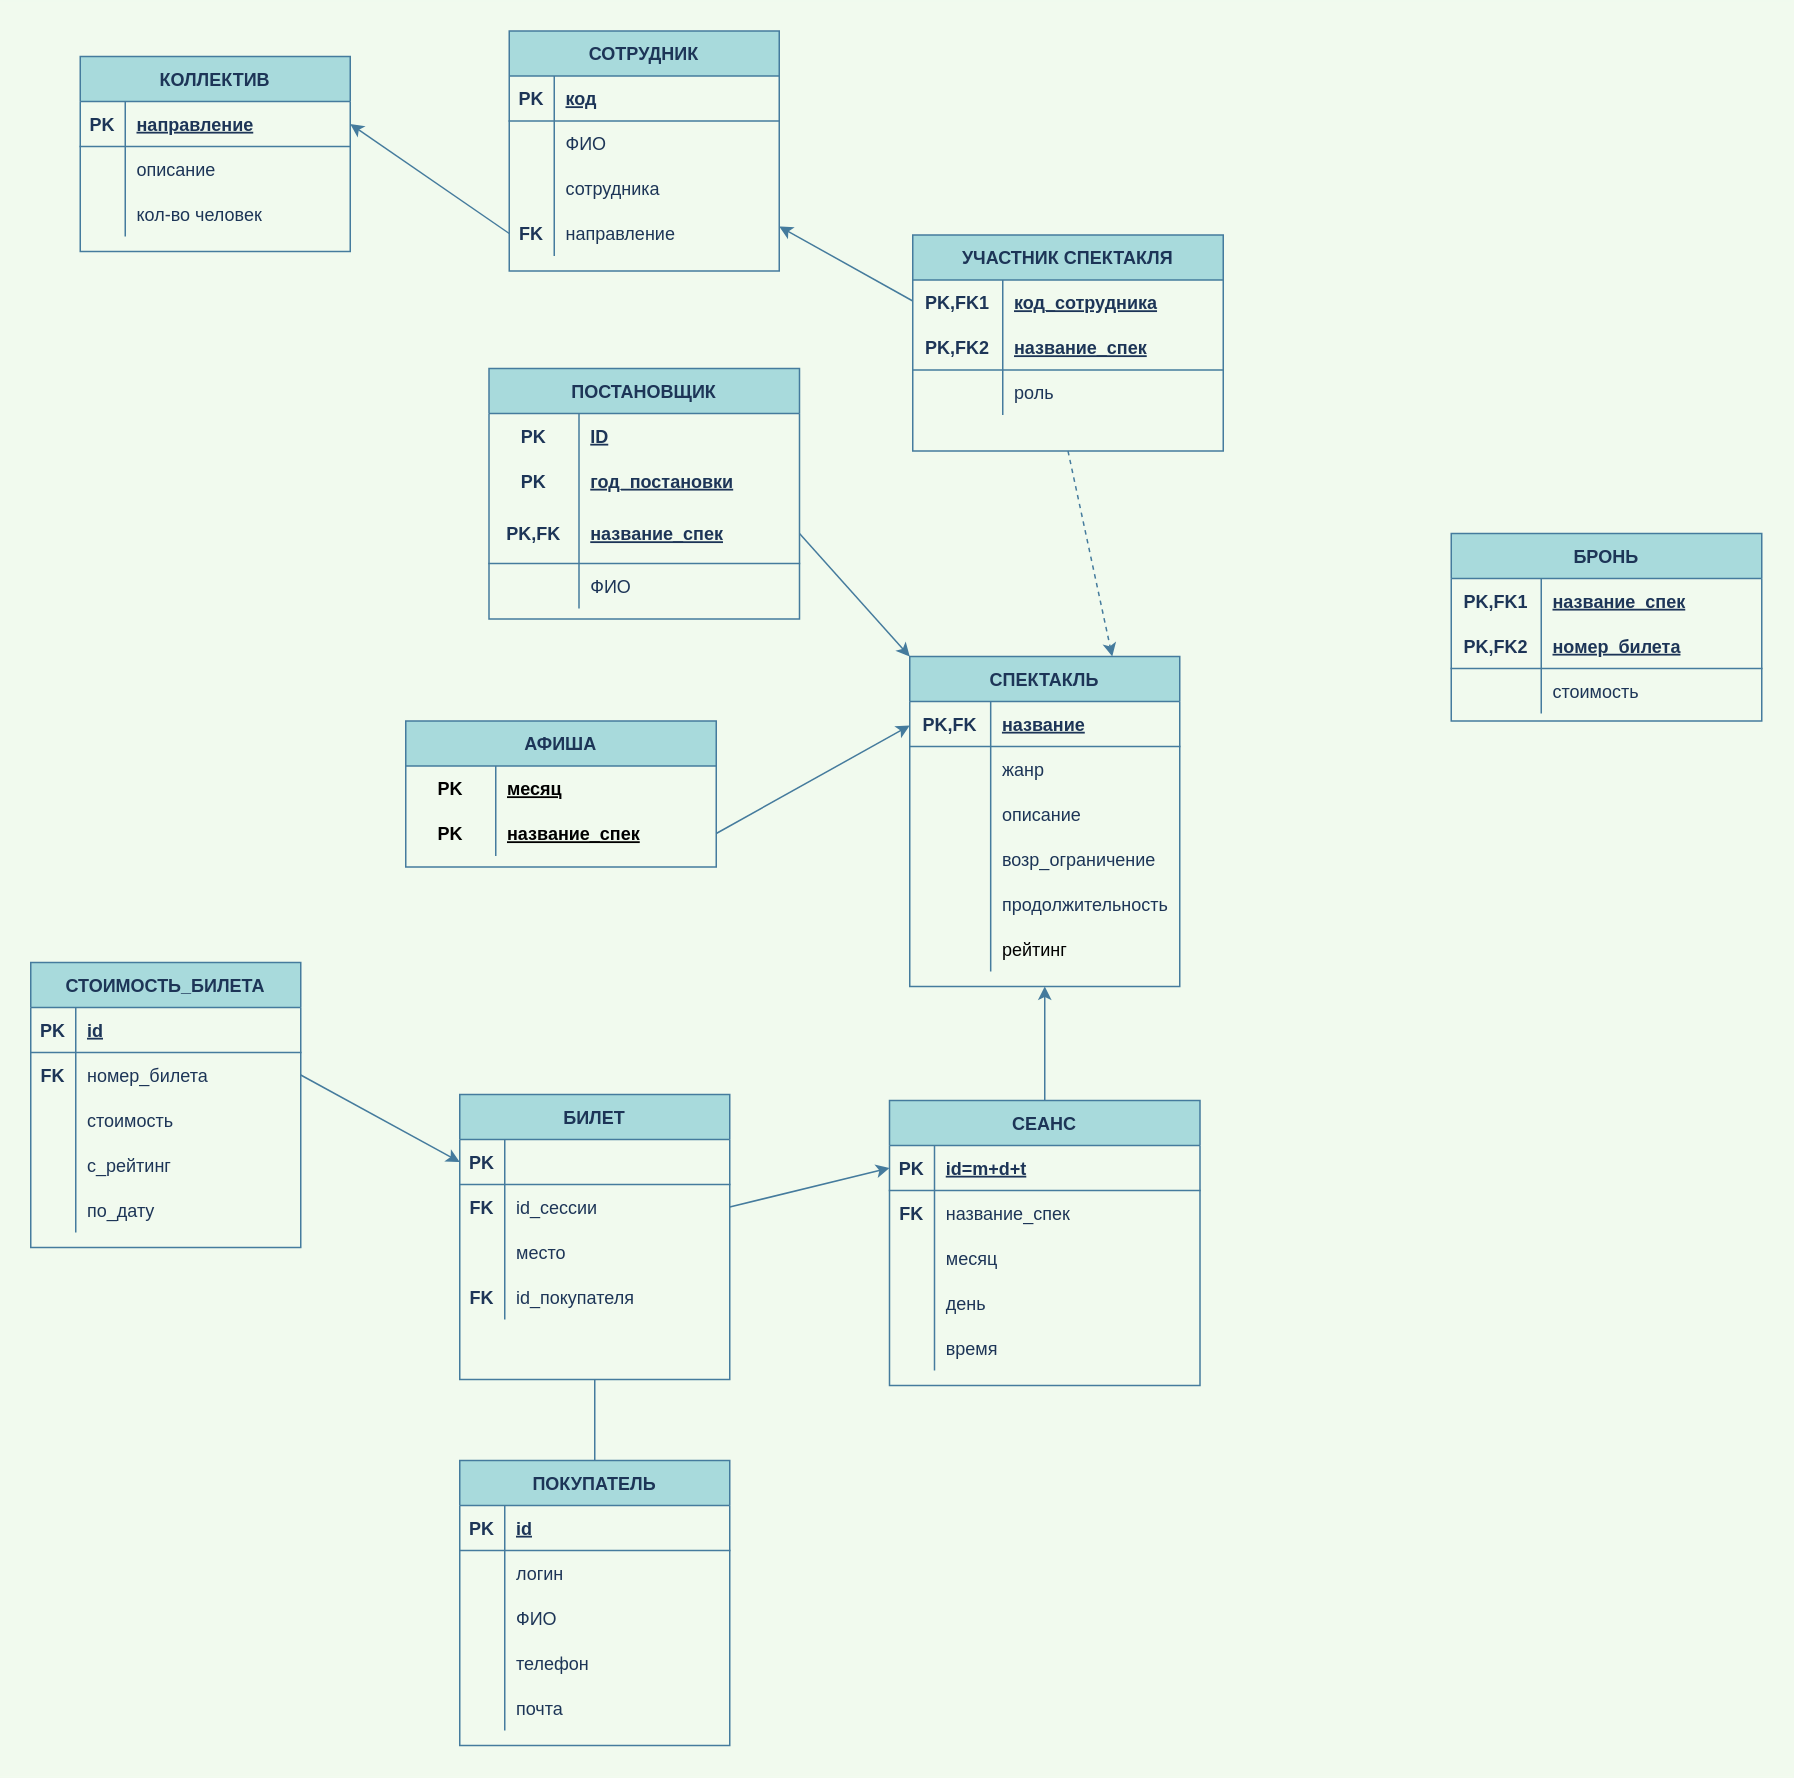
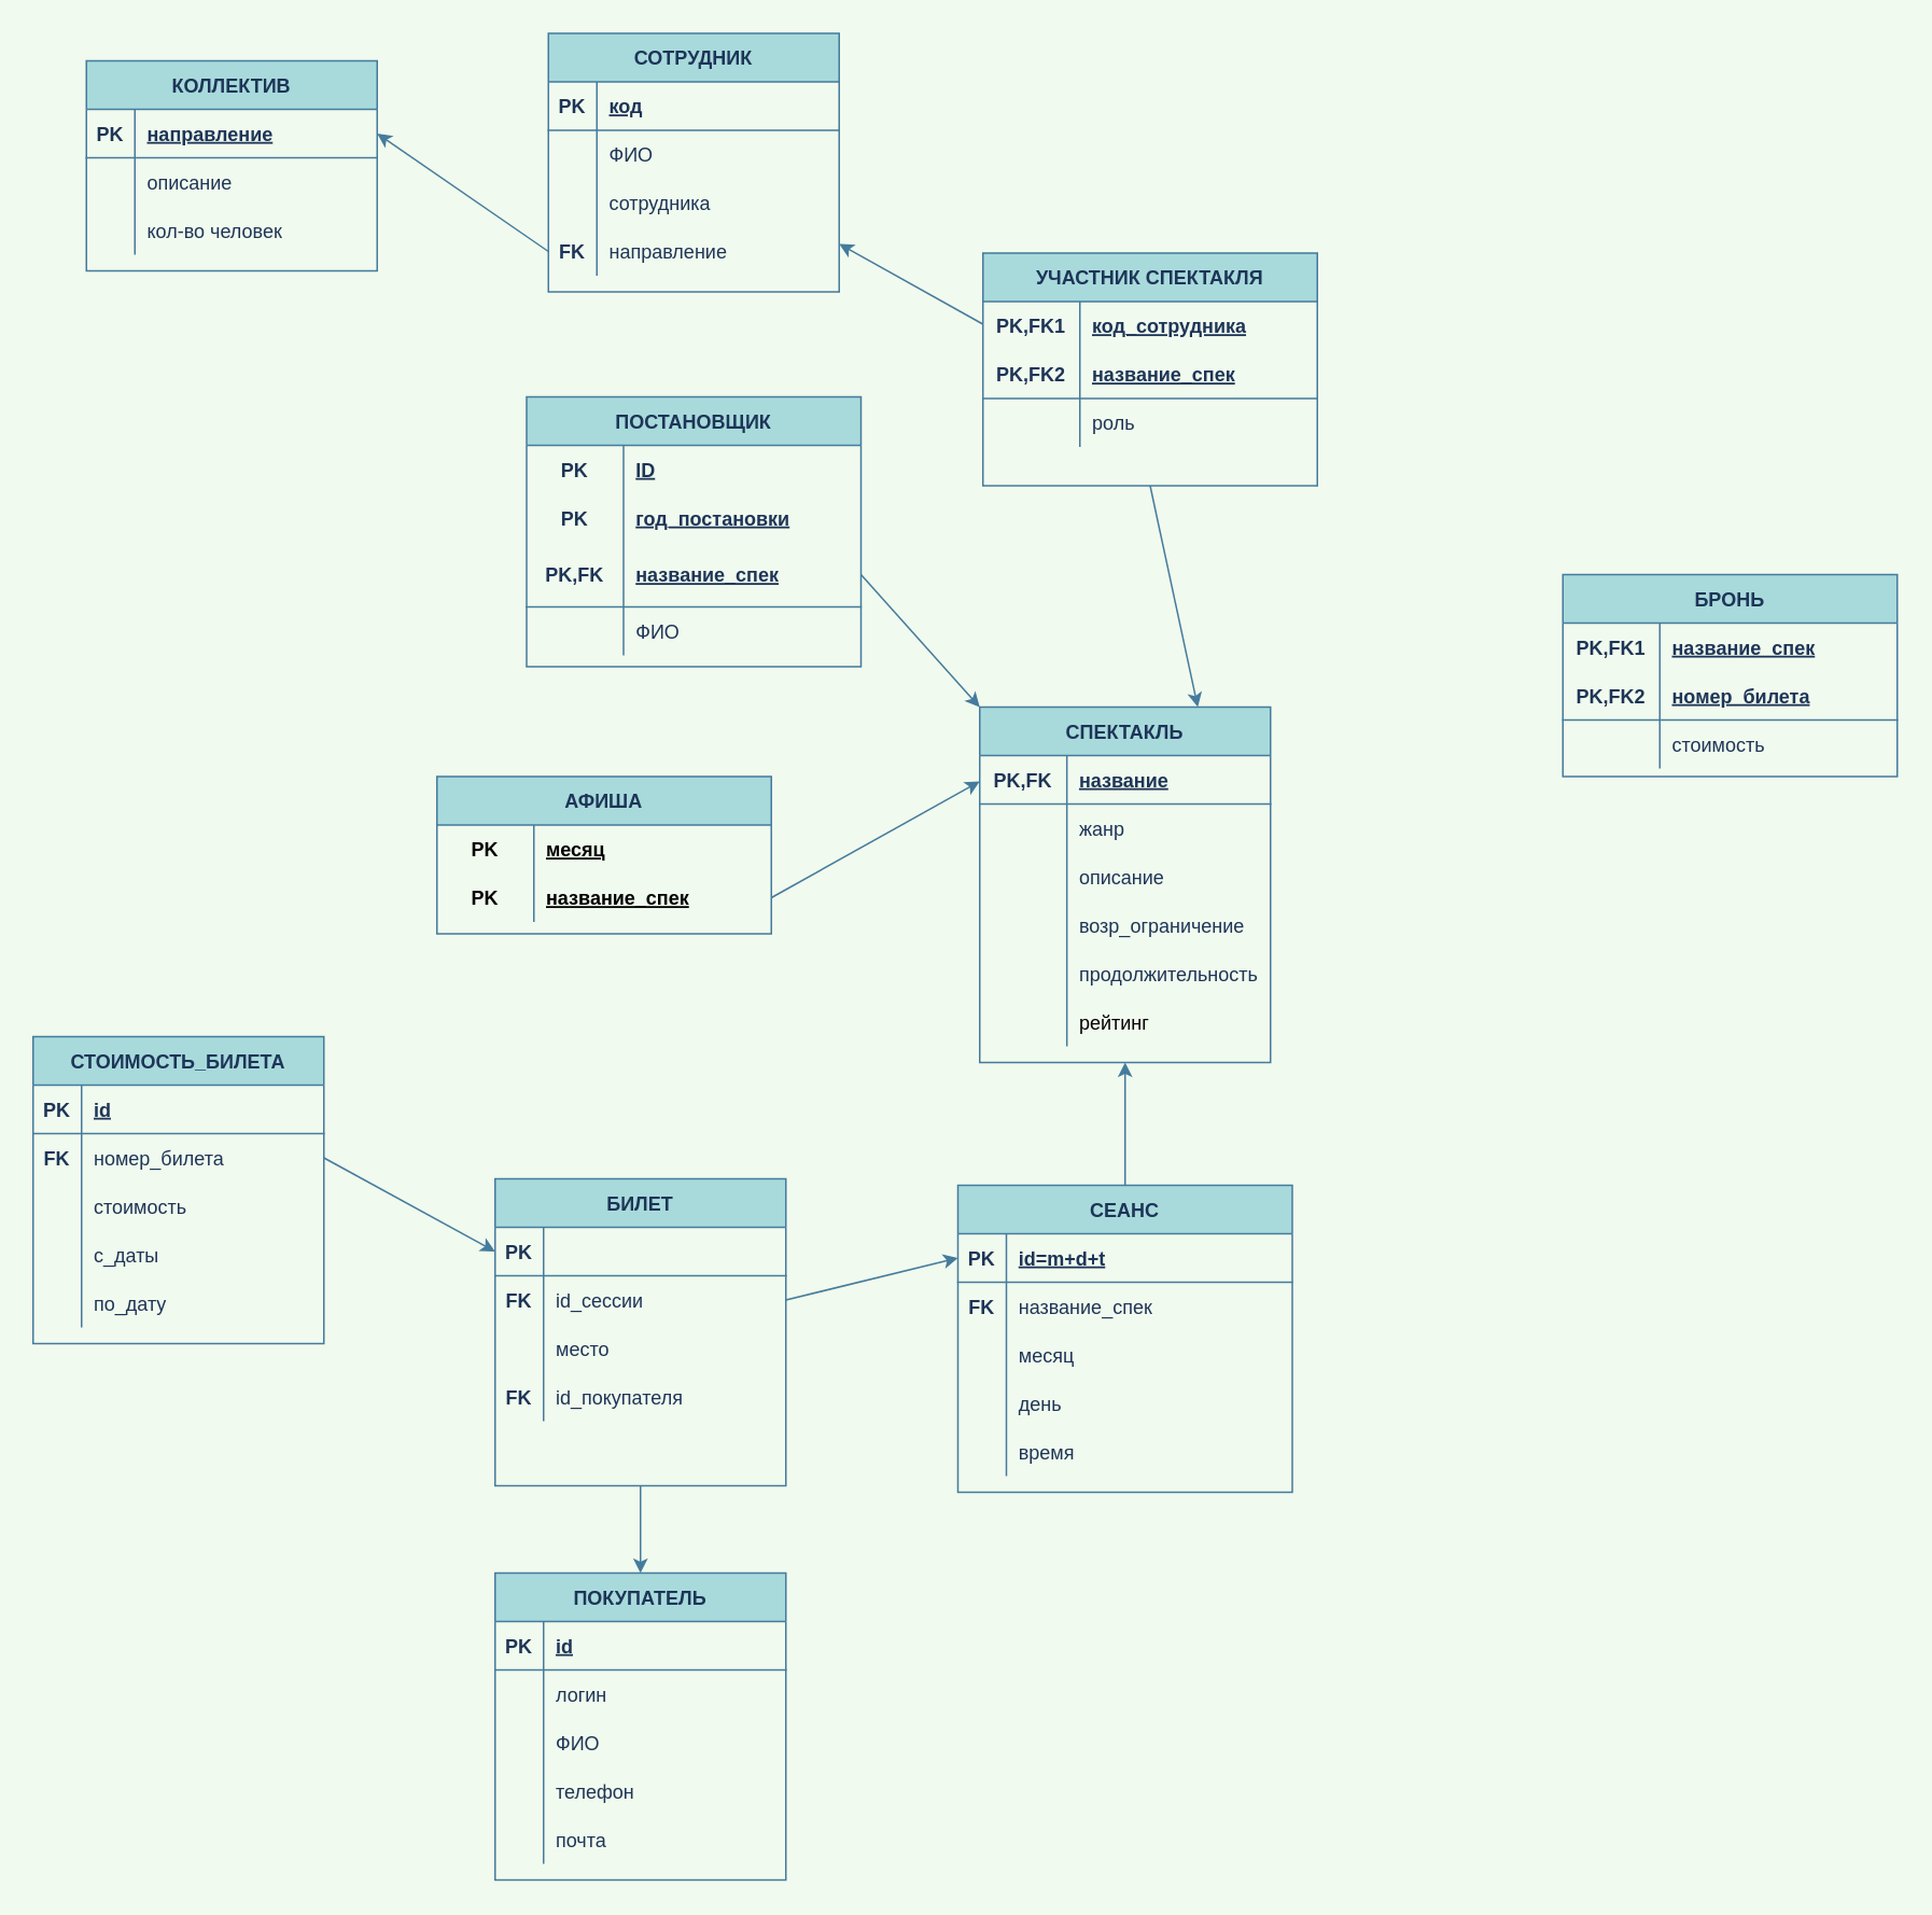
- <mxCell id="56" style="edgeStyle=none;rounded=0;orthogonalLoop=1;jettySize=auto;html=1;exitX=0.5;exitY=1;exitDx=0;exitDy=0;entryX=0.75;entryY=0;entryDx=0;entryDy=0;fontColor=#1D3557;labelBackgroundColor=#F1FAEE;strokeColor=#457B9D;dashed=1;" parent="1" source="46" target="2" edge="1"><mxGeometry relative="1" as="geometry" /></mxCell>
+ <mxCell id="56" style="edgeStyle=none;rounded=0;orthogonalLoop=1;jettySize=auto;html=1;exitX=0.5;exitY=1;exitDx=0;exitDy=0;entryX=0.75;entryY=0;entryDx=0;entryDy=0;fontColor=#1D3557;labelBackgroundColor=#F1FAEE;strokeColor=#457B9D;" parent="1" source="46" target="2" edge="1"><mxGeometry relative="1" as="geometry" /></mxCell>
- <mxCell id="150" value="с_рейтинг" style="shape=partialRectangle;connectable=0;fillColor=none;top=0;left=0;bottom=0;right=0;align=left;spacingLeft=6;overflow=hidden;strokeColor=#457B9D;fontColor=#1D3557;" parent="148" vertex="1"><mxGeometry x="30" width="150" height="30" as="geometry" /></mxCell>
+ <mxCell id="150" value="с_даты" style="shape=partialRectangle;connectable=0;fillColor=none;top=0;left=0;bottom=0;right=0;align=left;spacingLeft=6;overflow=hidden;strokeColor=#457B9D;fontColor=#1D3557;" parent="148" vertex="1"><mxGeometry x="30" width="150" height="30" as="geometry" /></mxCell>
- <mxCell id="119" style="edgeStyle=none;rounded=0;orthogonalLoop=1;jettySize=auto;html=1;exitX=0.5;exitY=1;exitDx=0;exitDy=0;entryX=0.5;entryY=0;entryDx=0;entryDy=0;fontColor=#1D3557;labelBackgroundColor=#F1FAEE;strokeColor=#457B9D;endArrow=none;" parent="1" source="89" target="103" edge="1"><mxGeometry relative="1" as="geometry" /></mxCell>
+ <mxCell id="119" style="edgeStyle=none;rounded=0;orthogonalLoop=1;jettySize=auto;html=1;exitX=0.5;exitY=1;exitDx=0;exitDy=0;entryX=0.5;entryY=0;entryDx=0;entryDy=0;fontColor=#1D3557;labelBackgroundColor=#F1FAEE;strokeColor=#457B9D;" parent="1" source="89" target="103" edge="1"><mxGeometry relative="1" as="geometry" /></mxCell>
